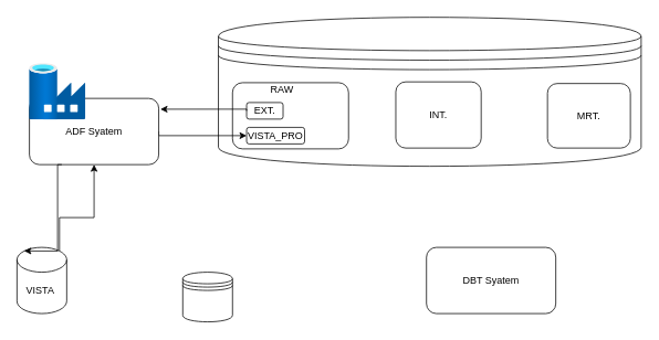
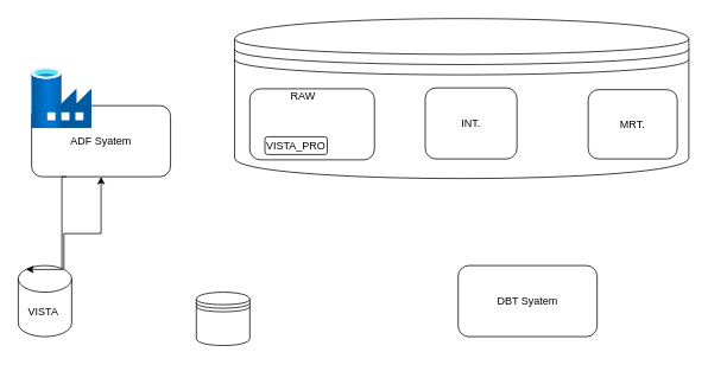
- <mxCell id="16" style="edgeStyle=orthogonalEdgeStyle;rounded=0;orthogonalLoop=1;jettySize=auto;html=1;exitX=0;exitY=0.5;exitDx=0;exitDy=0;entryX=1.013;entryY=0.163;entryDx=0;entryDy=0;entryPerimeter=0;" edge="1" parent="1" source="7" target="11"><mxGeometry relative="1" as="geometry"><Array as="points"><mxPoint x="297" y="131" /></Array></mxGeometry></mxCell>
- <mxCell id="7" value="EXT." style="rounded=1;whiteSpace=wrap;html=1;" vertex="1" parent="1"><mxGeometry x="297" y="123" width="44" height="20" as="geometry" /></mxCell>
- <mxCell id="10" style="edgeStyle=orthogonalEdgeStyle;rounded=0;orthogonalLoop=1;jettySize=auto;html=1;exitX=1;exitY=0.5;exitDx=0;exitDy=0;entryX=0;entryY=0.5;entryDx=0;entryDy=0;" edge="1" parent="1" source="11" target="8"><mxGeometry relative="1" as="geometry"><Array as="points"><mxPoint x="191" y="163" /></Array></mxGeometry></mxCell>
